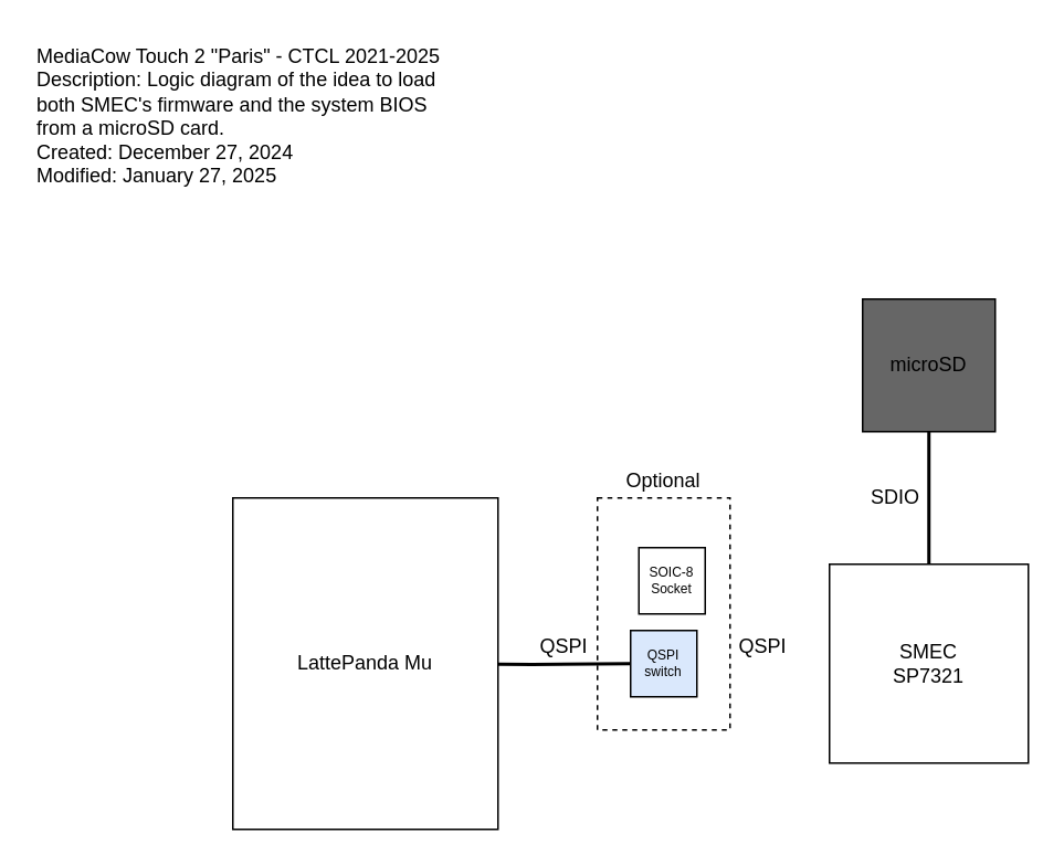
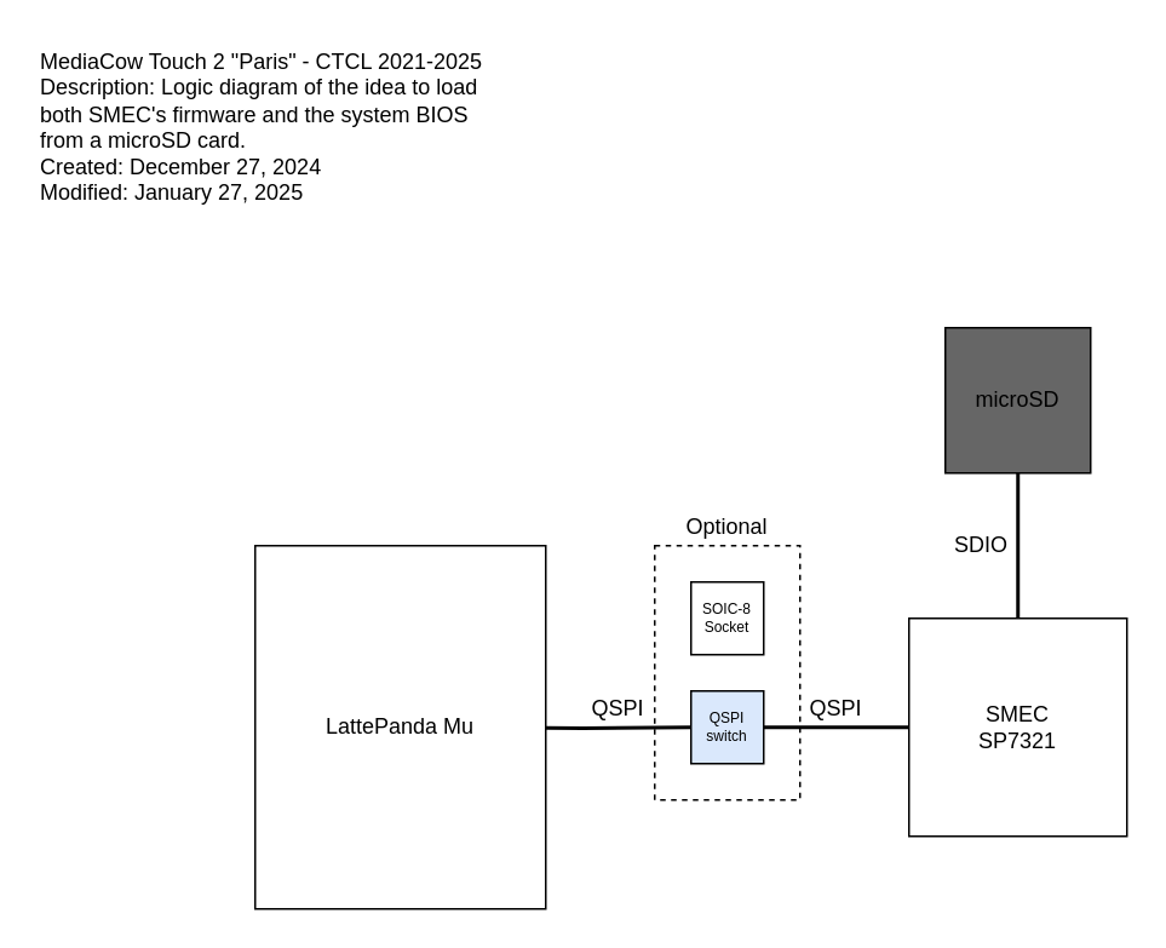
- <mxCell id="10" value="SOIC-8&lt;br style=&quot;font-size: 8px;&quot;&gt;Socket" style="rounded=0;whiteSpace=wrap;html=1;fontSize=8;" parent="1" vertex="1"><mxGeometry x="385" y="330" width="40" height="40" as="geometry" /></mxCell>
+ <mxCell id="10" value="SOIC-8&lt;br style=&quot;font-size: 8px;&quot;&gt;Socket" style="rounded=0;whiteSpace=wrap;html=1;fontSize=8;" parent="1" vertex="1"><mxGeometry x="380" y="320" width="40" height="40" as="geometry" /></mxCell>
+ <mxCell id="2" style="edgeStyle=orthogonalEdgeStyle;rounded=0;jumpSize=4;html=1;exitX=0;exitY=0.5;exitDx=0;exitDy=0;entryX=1;entryY=0.5;entryDx=0;entryDy=0;strokeWidth=2;endArrow=none;endFill=0;startSize=0;endSize=0;" parent="1" source="4" target="9" edge="1"><mxGeometry relative="1" as="geometry" /></mxCell>
